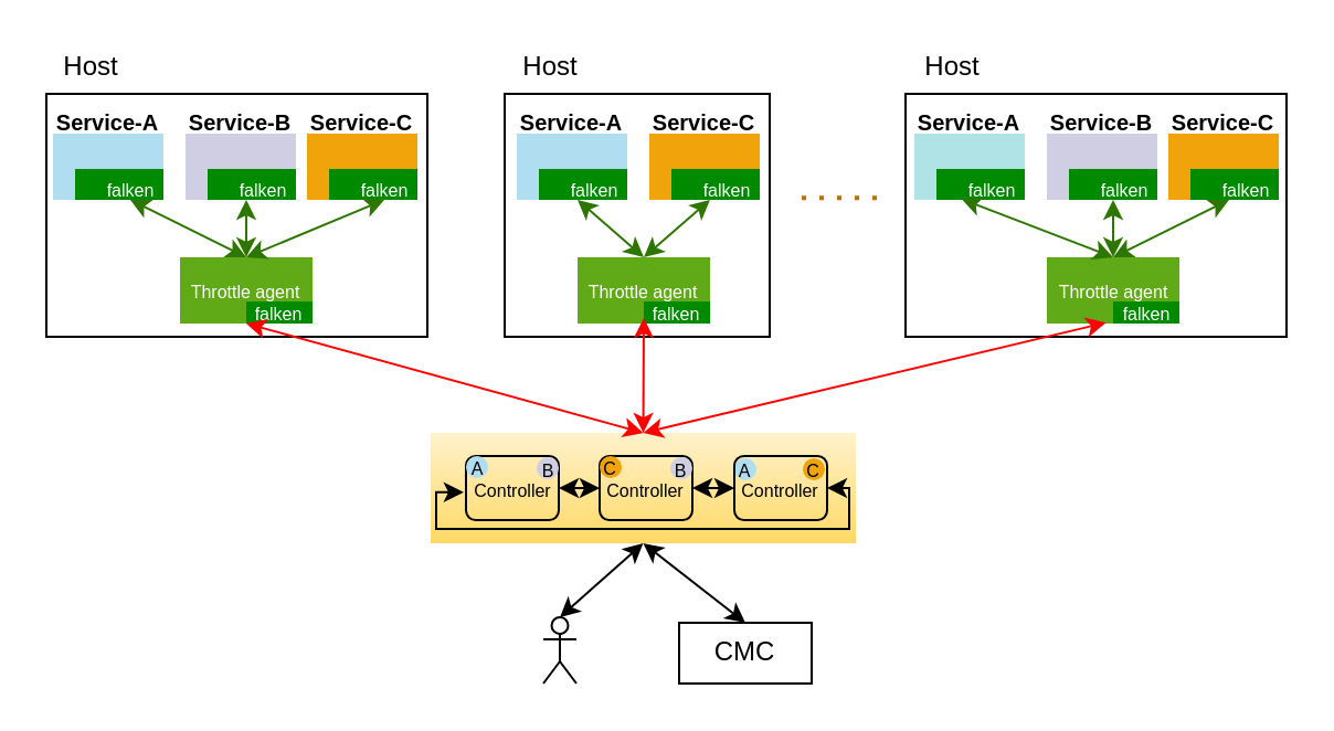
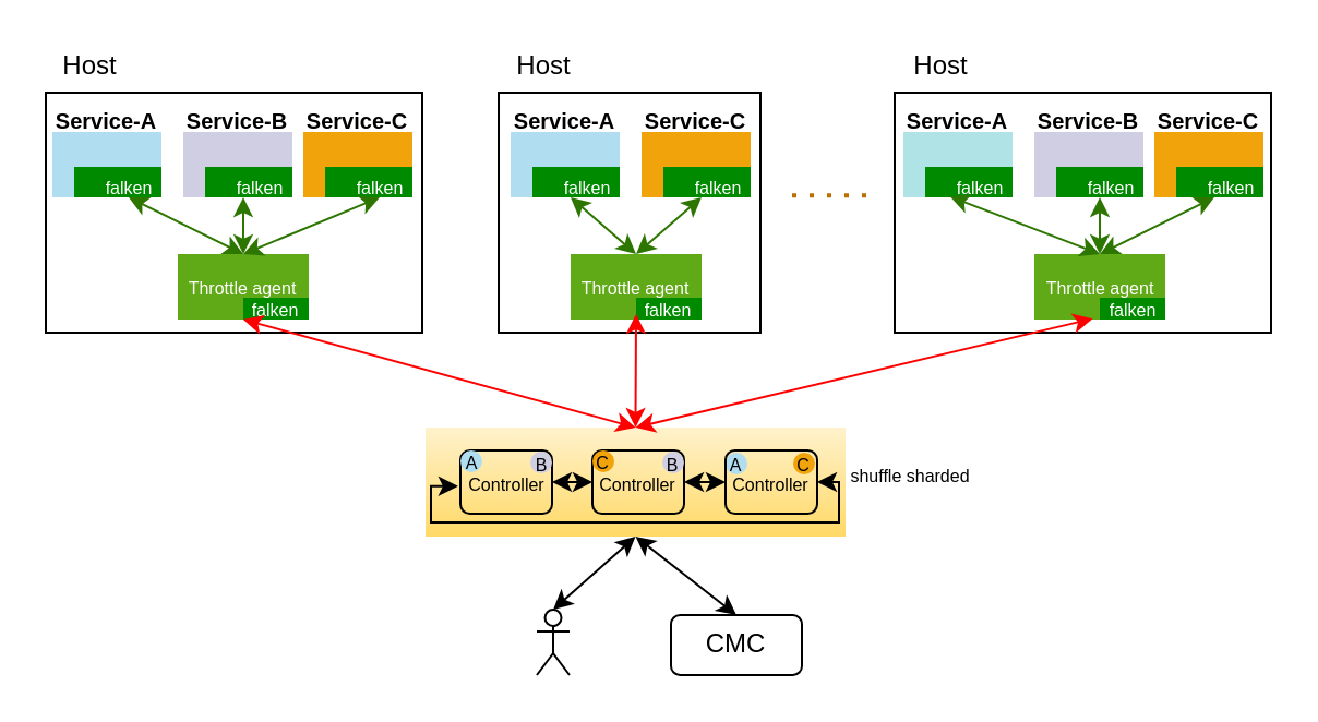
+ <mxCell id="112" value="&lt;font style=&quot;font-size: 8px&quot;&gt;shuffle sharded&lt;/font&gt;" style="text;html=1;strokeColor=none;fillColor=none;align=center;verticalAlign=middle;whiteSpace=wrap;rounded=0;" vertex="1" parent="1"><mxGeometry x="387" y="206.5" width="60" height="20" as="geometry" /></mxCell>
- <mxCell id="99" value="CMC" style="rounded=0;whiteSpace=wrap;html=1;strokeColor=#000000;gradientColor=#666666;fillColor=none;" vertex="1" parent="1"><mxGeometry x="307" y="281.5" width="60" height="27.5" as="geometry" /></mxCell>
+ <mxCell id="99" value="CMC" style="whiteSpace=wrap;html=1;strokeColor=#000000;gradientColor=#666666;fillColor=none;rounded=1;" vertex="1" parent="1"><mxGeometry x="307" y="281.5" width="60" height="27.5" as="geometry" /></mxCell>
